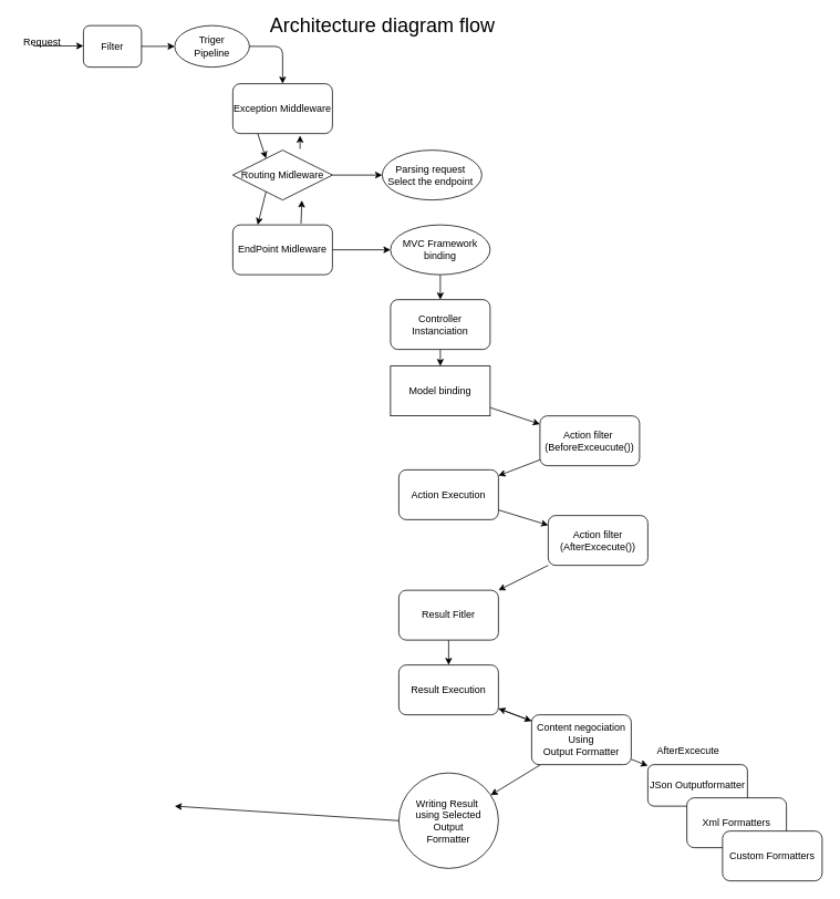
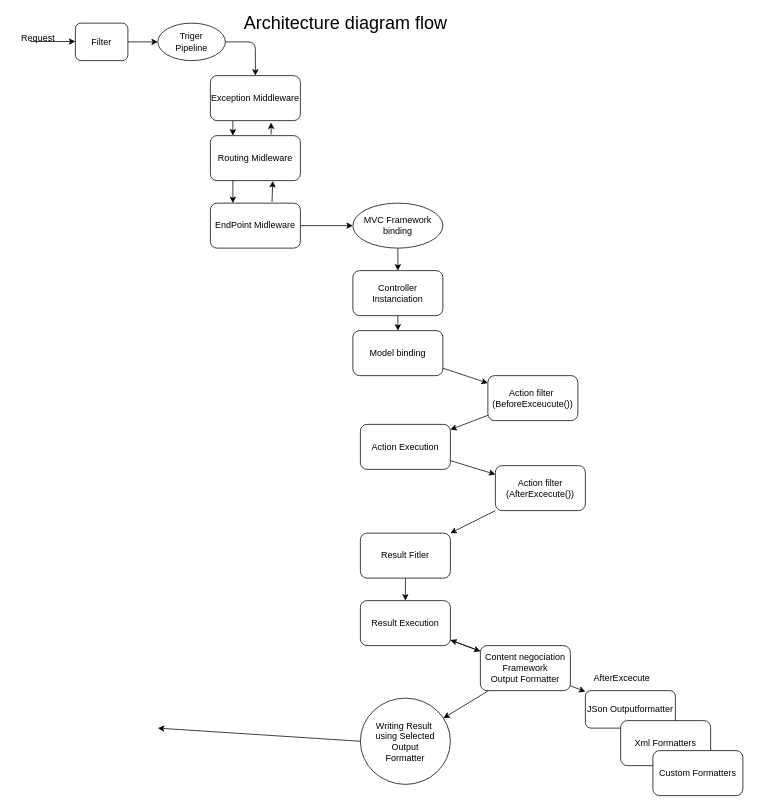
- <mxCell id="6" value="Routing Midleware" style="rhombus;whiteSpace=wrap;html=1;" parent="1" vertex="1"><mxGeometry x="280" y="180" width="120" height="60" as="geometry" /></mxCell>
+ <mxCell id="6" value="Routing Midleware" style="whiteSpace=wrap;html=1;rounded=1;" parent="1" vertex="1"><mxGeometry x="280" y="180" width="120" height="60" as="geometry" /></mxCell>
- <mxCell id="5" value="" style="edgeStyle=none;html=1;" parent="1" source="6" target="17" edge="1"><mxGeometry relative="1" as="geometry" /></mxCell>
- <mxCell id="17" value="Parsing request&amp;nbsp;&lt;br&gt;Select the endpoint&amp;nbsp;" style="ellipse;whiteSpace=wrap;html=1;rounded=1;" parent="1" vertex="1"><mxGeometry x="460" y="180" width="120" height="60" as="geometry" /></mxCell>
- <mxCell id="23" value="Model binding" style="whiteSpace=wrap;html=1;rounded=0;" parent="1" vertex="1"><mxGeometry x="470" y="440" width="120" height="60" as="geometry" /></mxCell>
+ <mxCell id="23" value="Model binding" style="whiteSpace=wrap;html=1;rounded=1;" parent="1" vertex="1"><mxGeometry x="470" y="440" width="120" height="60" as="geometry" /></mxCell>
- <mxCell id="38" value="Content negociation&lt;br&gt;Using &lt;br&gt;Output Formatter" style="whiteSpace=wrap;html=1;rounded=1;" parent="1" vertex="1"><mxGeometry x="640" y="860" width="120" height="60" as="geometry" /></mxCell>
+ <mxCell id="38" value="Content negociation&lt;br&gt;Framework &lt;br&gt;Output Formatter" style="whiteSpace=wrap;html=1;rounded=1;" parent="1" vertex="1"><mxGeometry x="640" y="860" width="120" height="60" as="geometry" /></mxCell>
